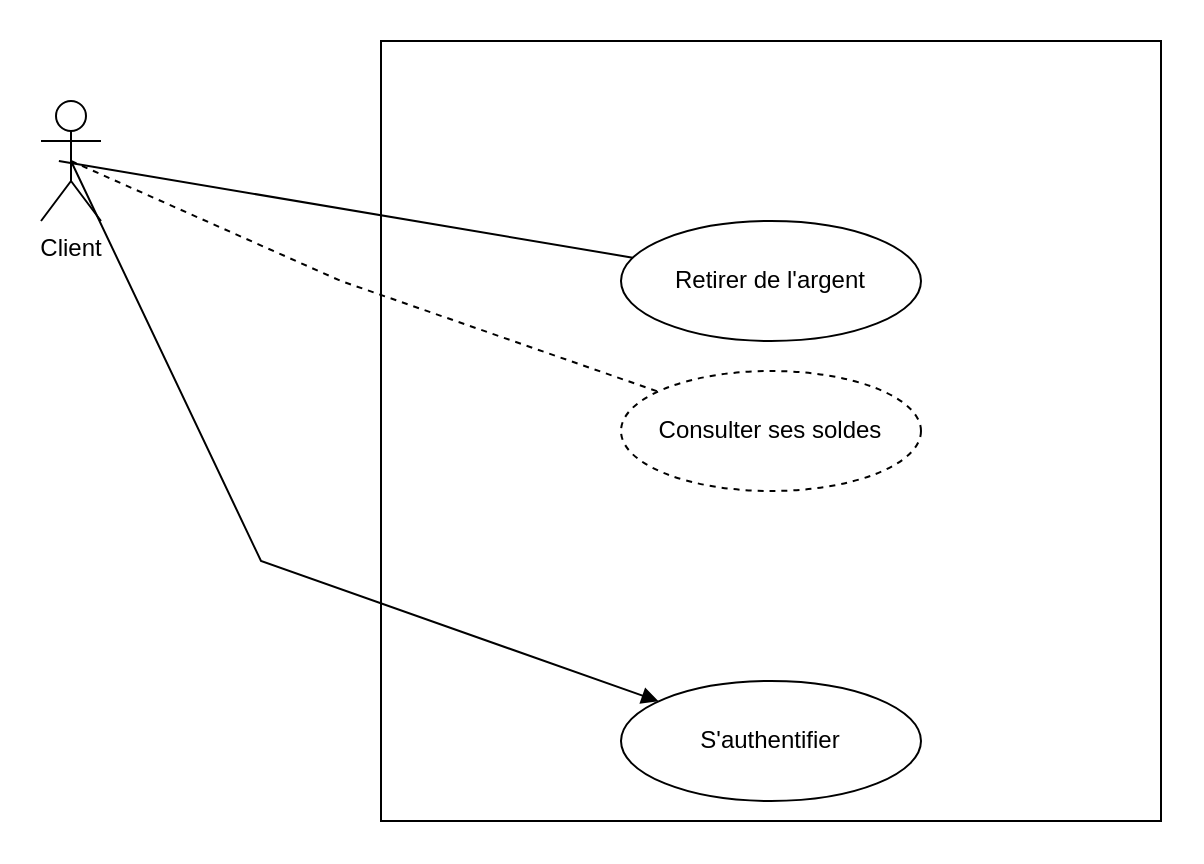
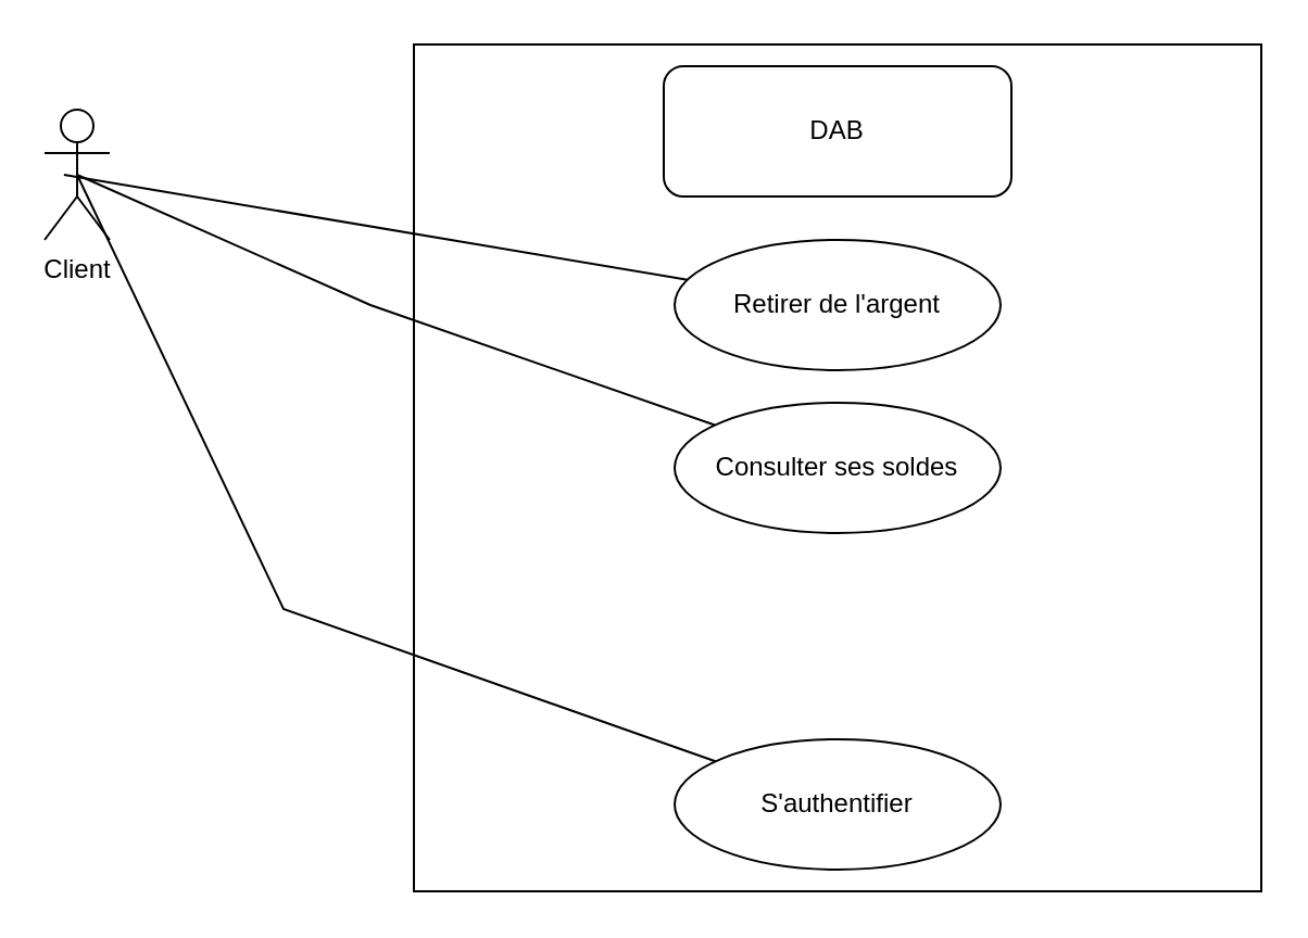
+ <mxCell id="3" value="DAB" style="rounded=1;whiteSpace=wrap;html=1;" vertex="1" parent="1"><mxGeometry x="305" y="30" width="160" height="60" as="geometry" /></mxCell>
- <mxCell id="9" value="" style="endArrow=none;html=1;rounded=0;exitX=0.5;exitY=0.5;exitDx=0;exitDy=0;exitPerimeter=0;dashed=1;" edge="1" parent="1" source="4" target="6"><mxGeometry width="50" height="50" relative="1" as="geometry"><mxPoint x="360" y="250" as="sourcePoint" /><mxPoint x="410" y="200" as="targetPoint" /><Array as="points"><mxPoint x="170" y="140" /></Array></mxGeometry></mxCell>
+ <mxCell id="9" value="" style="endArrow=none;html=1;rounded=0;exitX=0.5;exitY=0.5;exitDx=0;exitDy=0;exitPerimeter=0;" edge="1" parent="1" source="4" target="6"><mxGeometry width="50" height="50" relative="1" as="geometry"><mxPoint x="360" y="250" as="sourcePoint" /><mxPoint x="410" y="200" as="targetPoint" /><Array as="points"><mxPoint x="170" y="140" /></Array></mxGeometry></mxCell>
- <mxCell id="6" value="Consulter ses soldes" style="ellipse;whiteSpace=wrap;html=1;dashed=1;" vertex="1" parent="1"><mxGeometry x="310" y="185" width="150" height="60" as="geometry" /></mxCell>
+ <mxCell id="6" value="Consulter ses soldes" style="ellipse;whiteSpace=wrap;html=1;" vertex="1" parent="1"><mxGeometry x="310" y="185" width="150" height="60" as="geometry" /></mxCell>
- <mxCell id="10" value="" style="endArrow=block;html=1;rounded=0;exitX=0.5;exitY=0.5;exitDx=0;exitDy=0;exitPerimeter=0;" edge="1" parent="1" source="4" target="7"><mxGeometry width="50" height="50" relative="1" as="geometry"><mxPoint x="360" y="250" as="sourcePoint" /><mxPoint x="410" y="200" as="targetPoint" /><Array as="points"><mxPoint x="130" y="280" /></Array></mxGeometry></mxCell>
+ <mxCell id="10" value="" style="endArrow=none;html=1;rounded=0;exitX=0.5;exitY=0.5;exitDx=0;exitDy=0;exitPerimeter=0;" edge="1" parent="1" source="4" target="7"><mxGeometry width="50" height="50" relative="1" as="geometry"><mxPoint x="360" y="250" as="sourcePoint" /><mxPoint x="410" y="200" as="targetPoint" /><Array as="points"><mxPoint x="130" y="280" /></Array></mxGeometry></mxCell>
